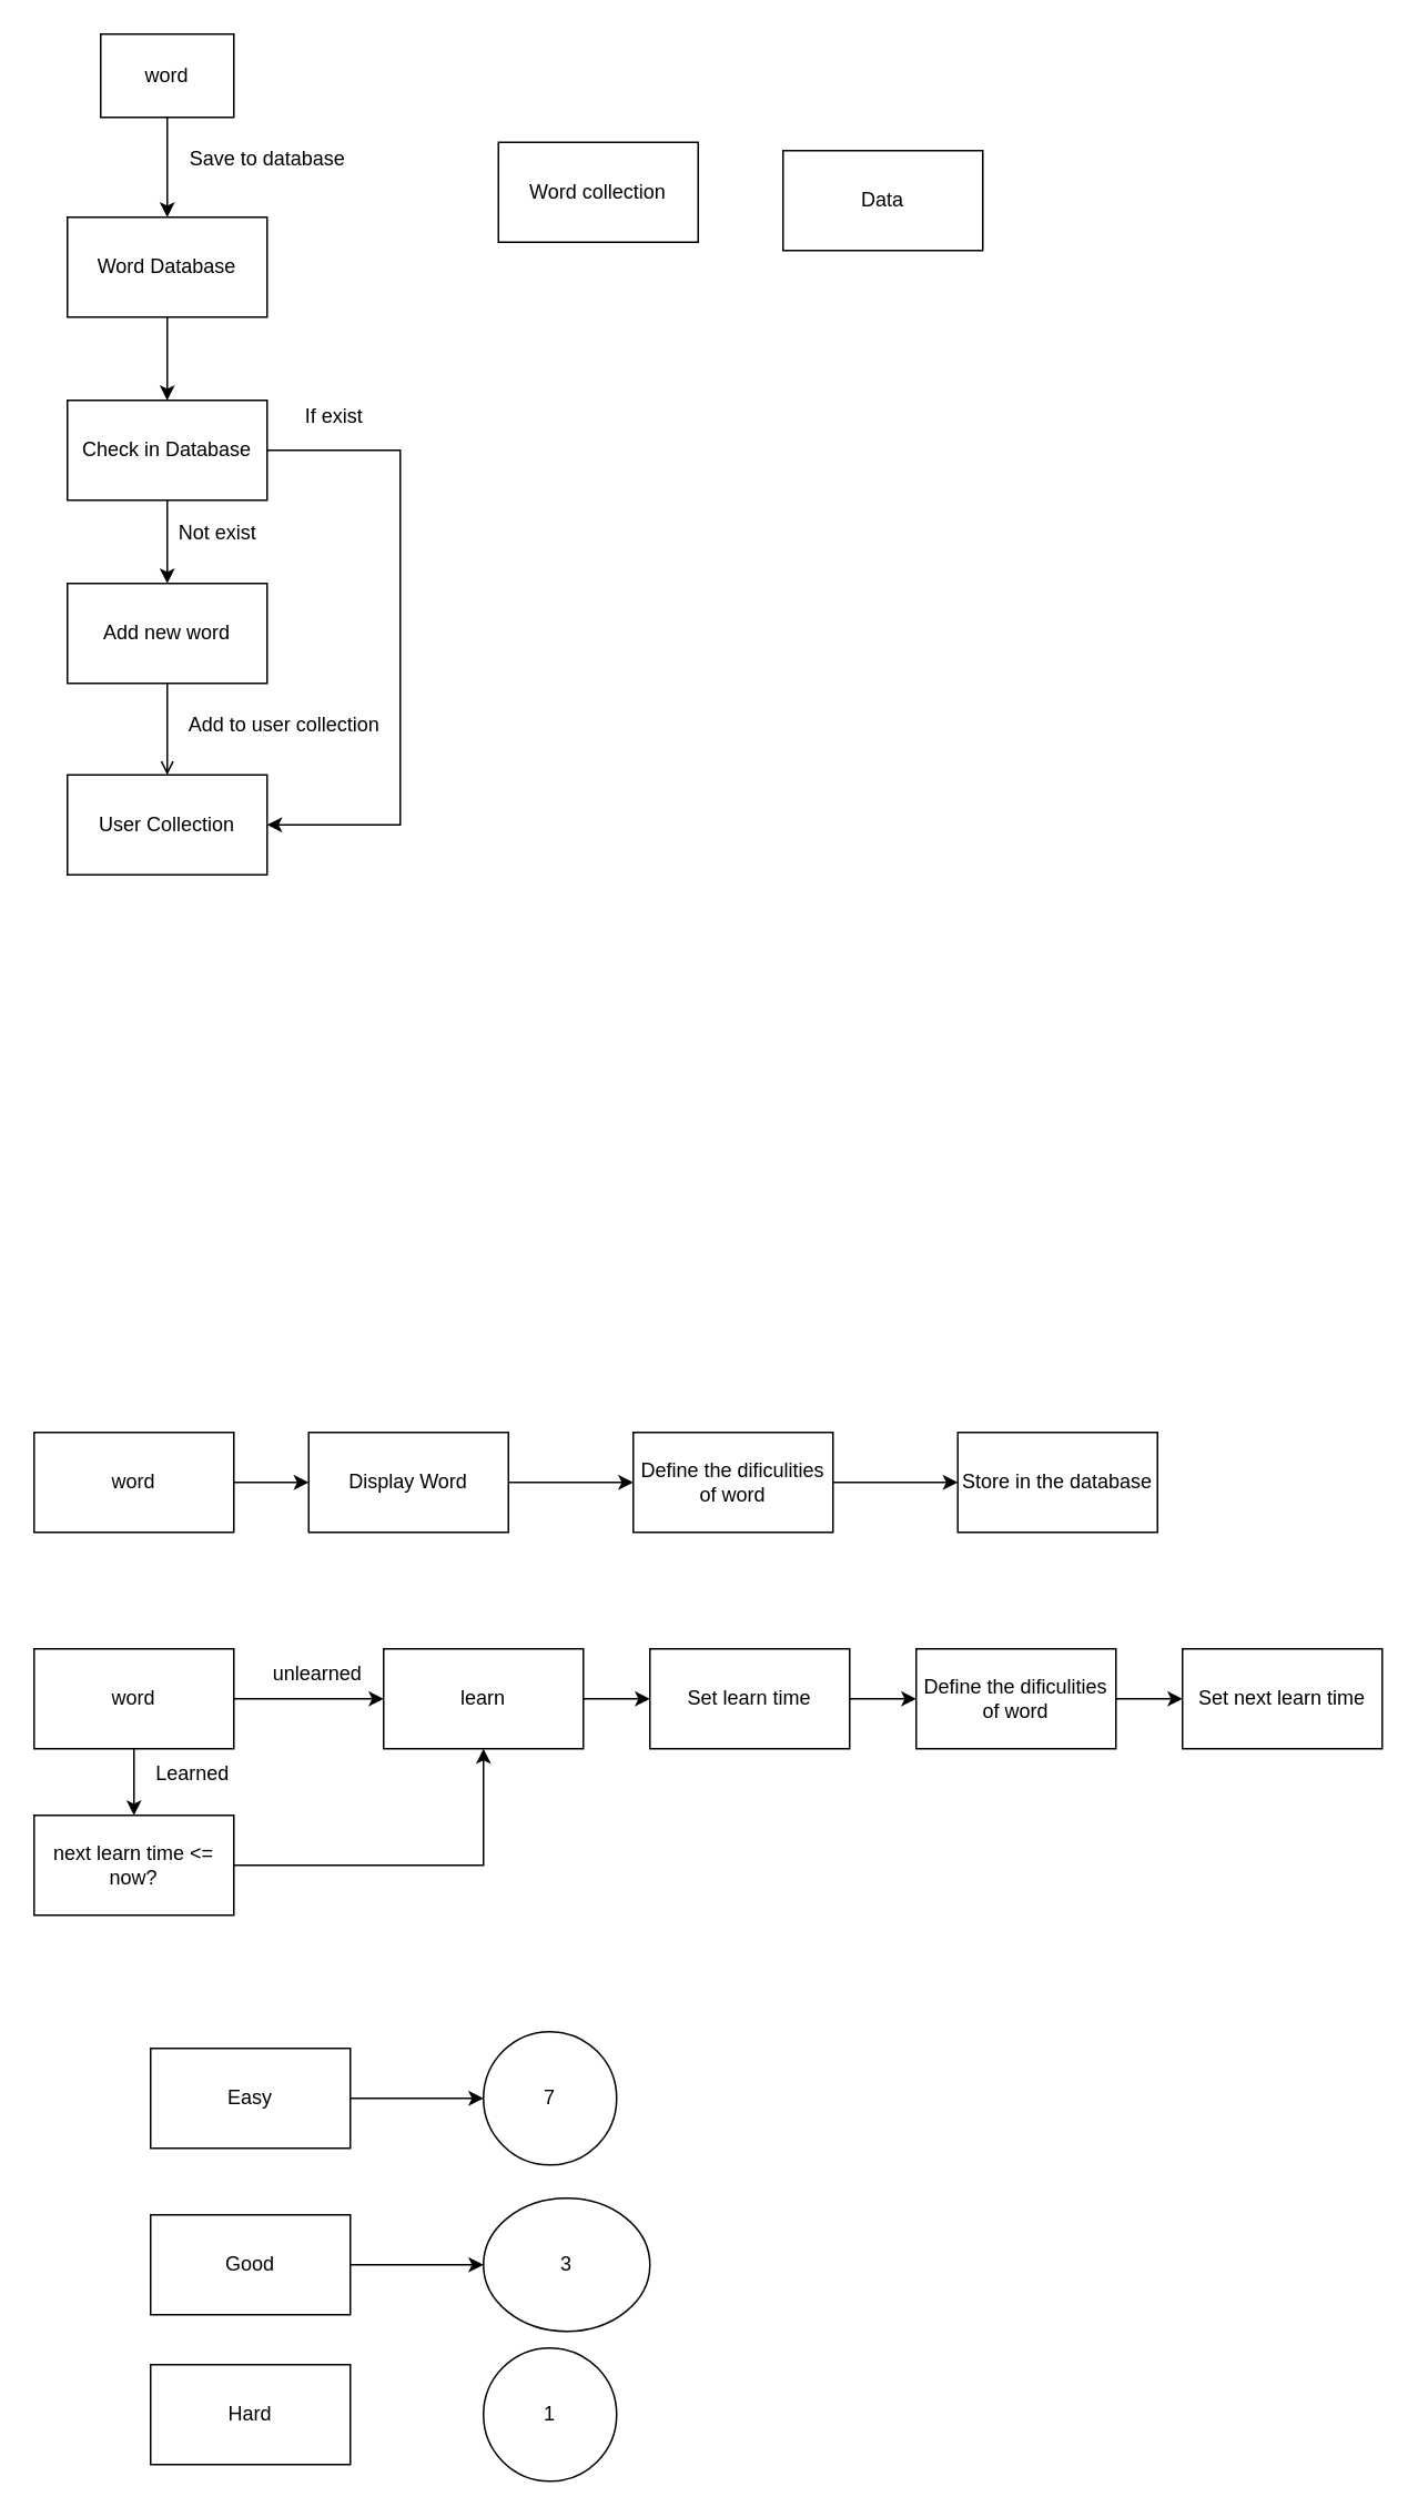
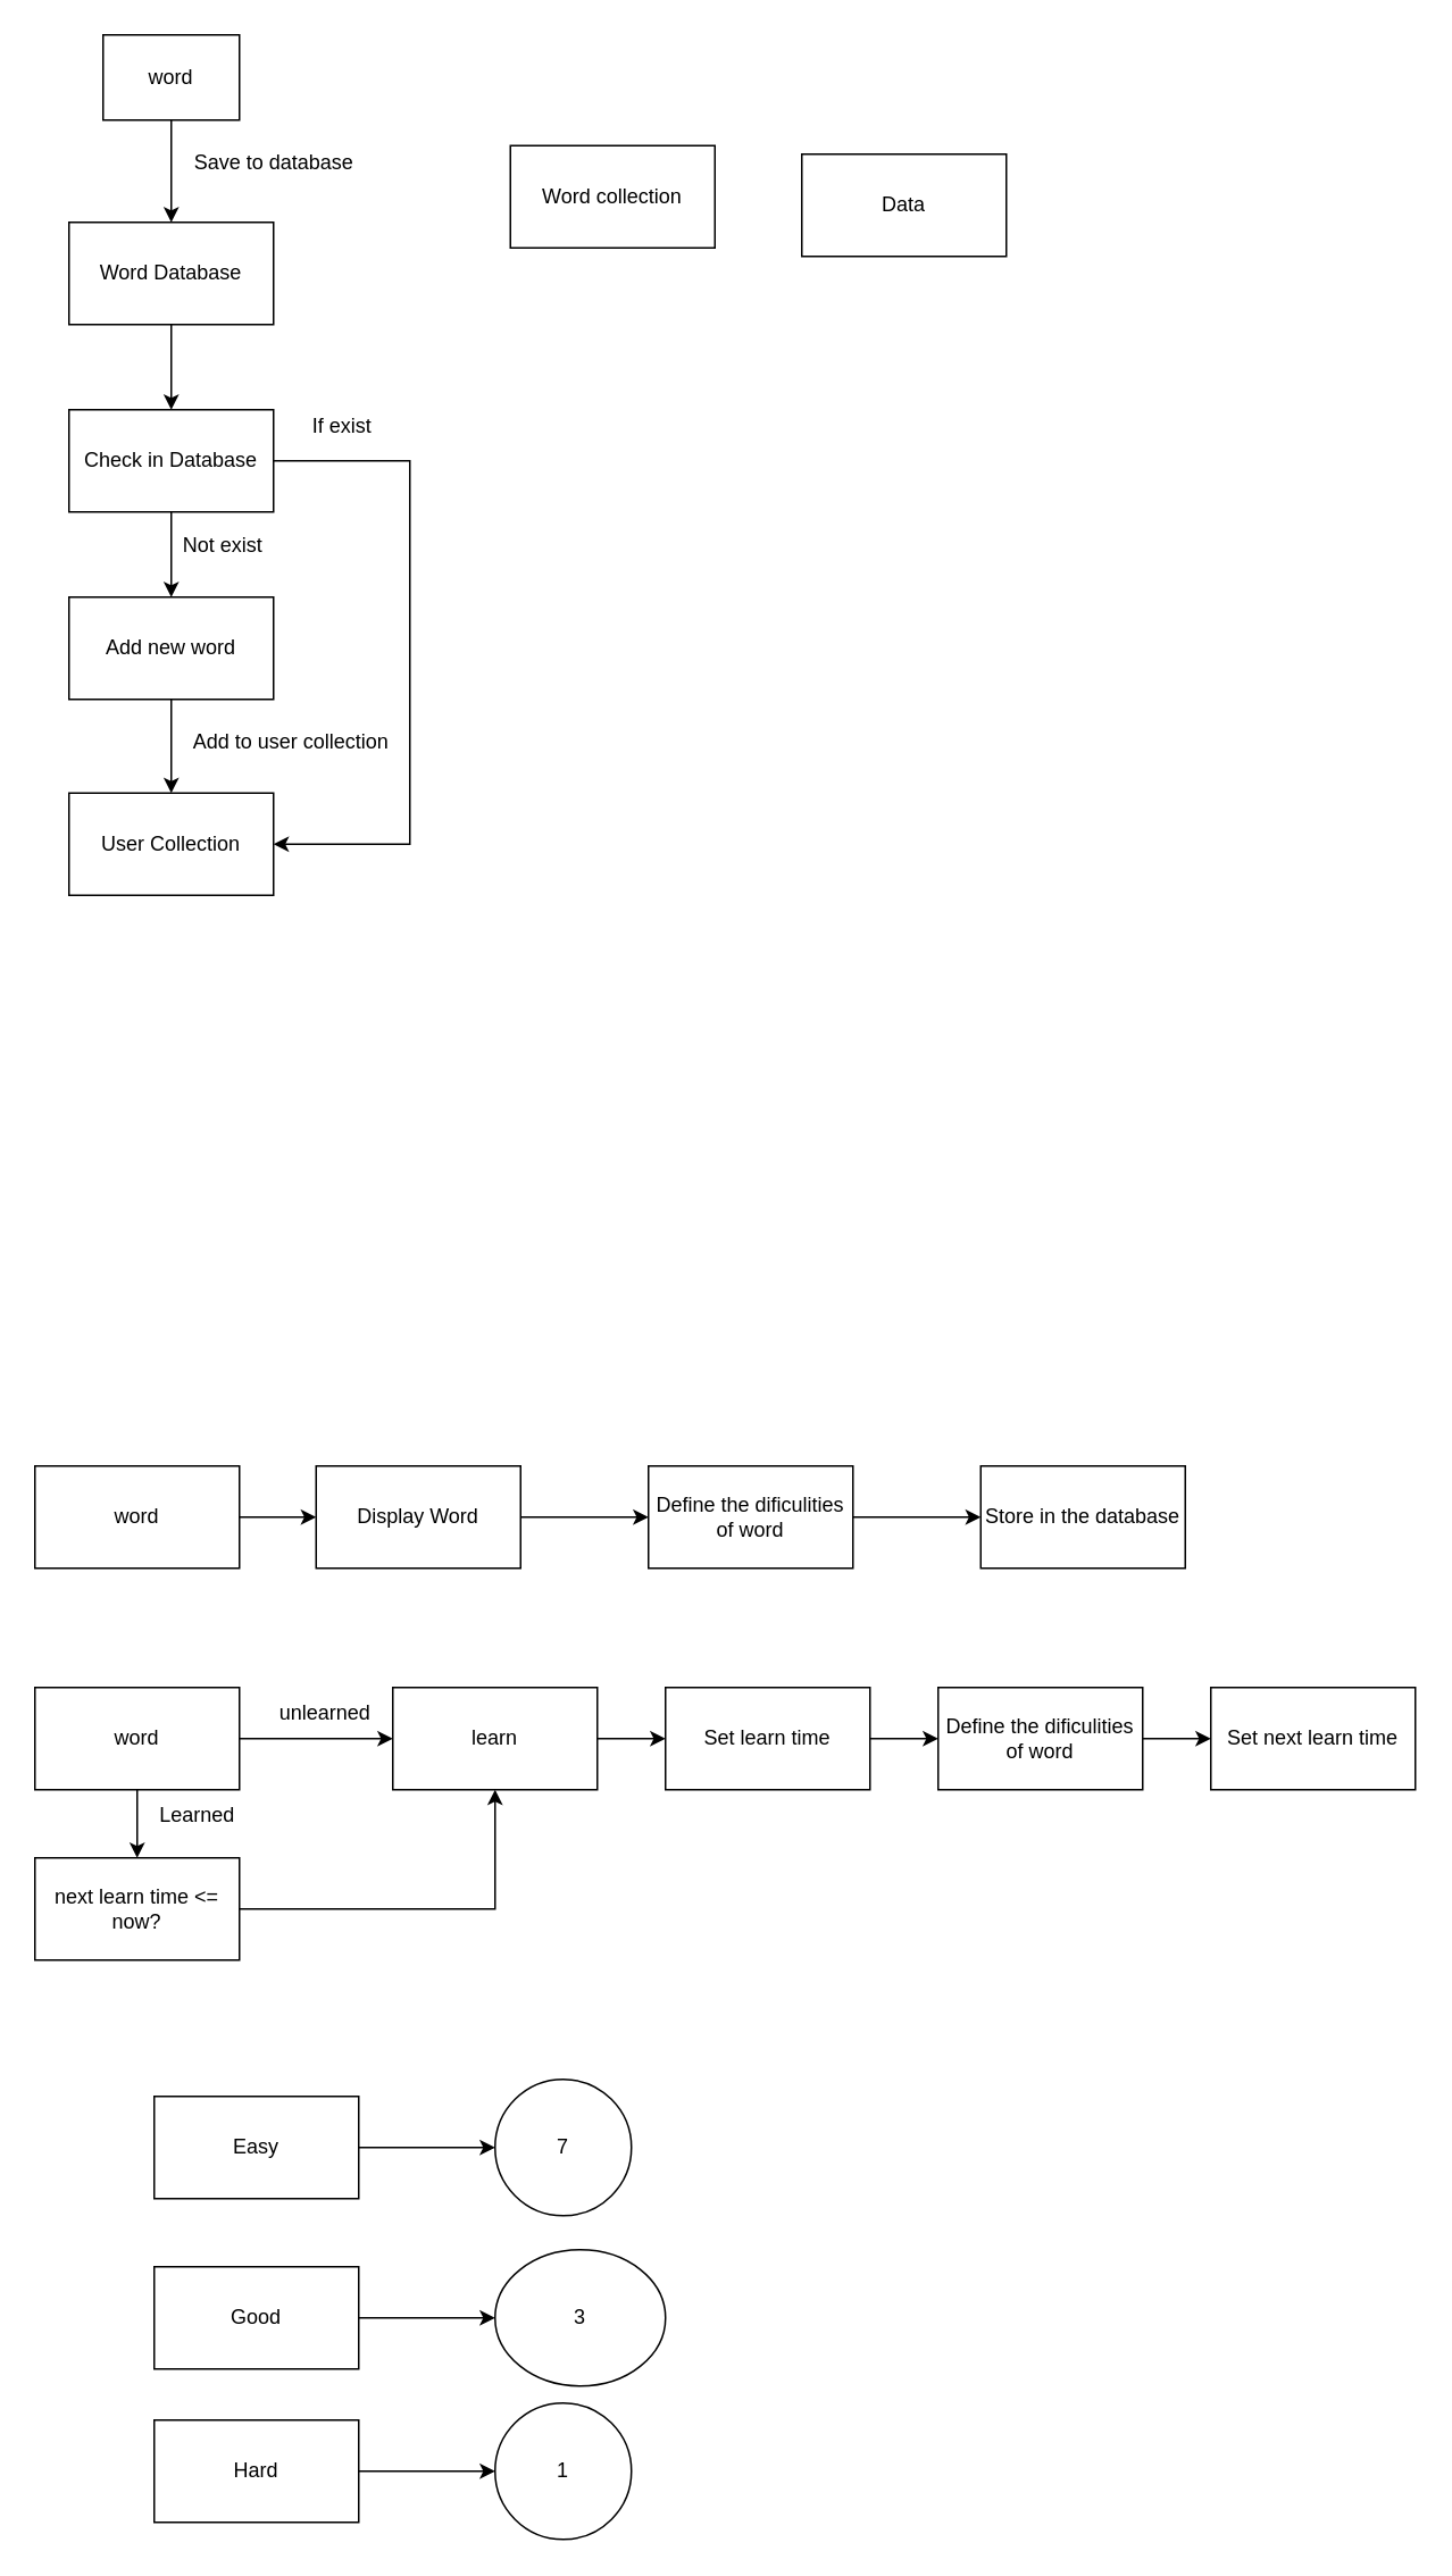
- <mxCell id="12" style="edgeStyle=orthogonalEdgeStyle;rounded=0;orthogonalLoop=1;jettySize=auto;html=1;entryX=0.5;entryY=0;entryDx=0;entryDy=0;endArrow=open;" parent="1" source="13" target="7" edge="1"><mxGeometry relative="1" as="geometry" /></mxCell>
+ <mxCell id="12" style="edgeStyle=orthogonalEdgeStyle;rounded=0;orthogonalLoop=1;jettySize=auto;html=1;entryX=0.5;entryY=0;entryDx=0;entryDy=0;" parent="1" source="13" target="7" edge="1"><mxGeometry relative="1" as="geometry" /></mxCell>
+ <mxCell id="45" style="edgeStyle=orthogonalEdgeStyle;rounded=0;orthogonalLoop=1;jettySize=auto;html=1;exitX=1;exitY=0.5;exitDx=0;exitDy=0;entryX=0;entryY=0.5;entryDx=0;entryDy=0;" parent="1" source="46" target="47" edge="1"><mxGeometry relative="1" as="geometry" /></mxCell>
